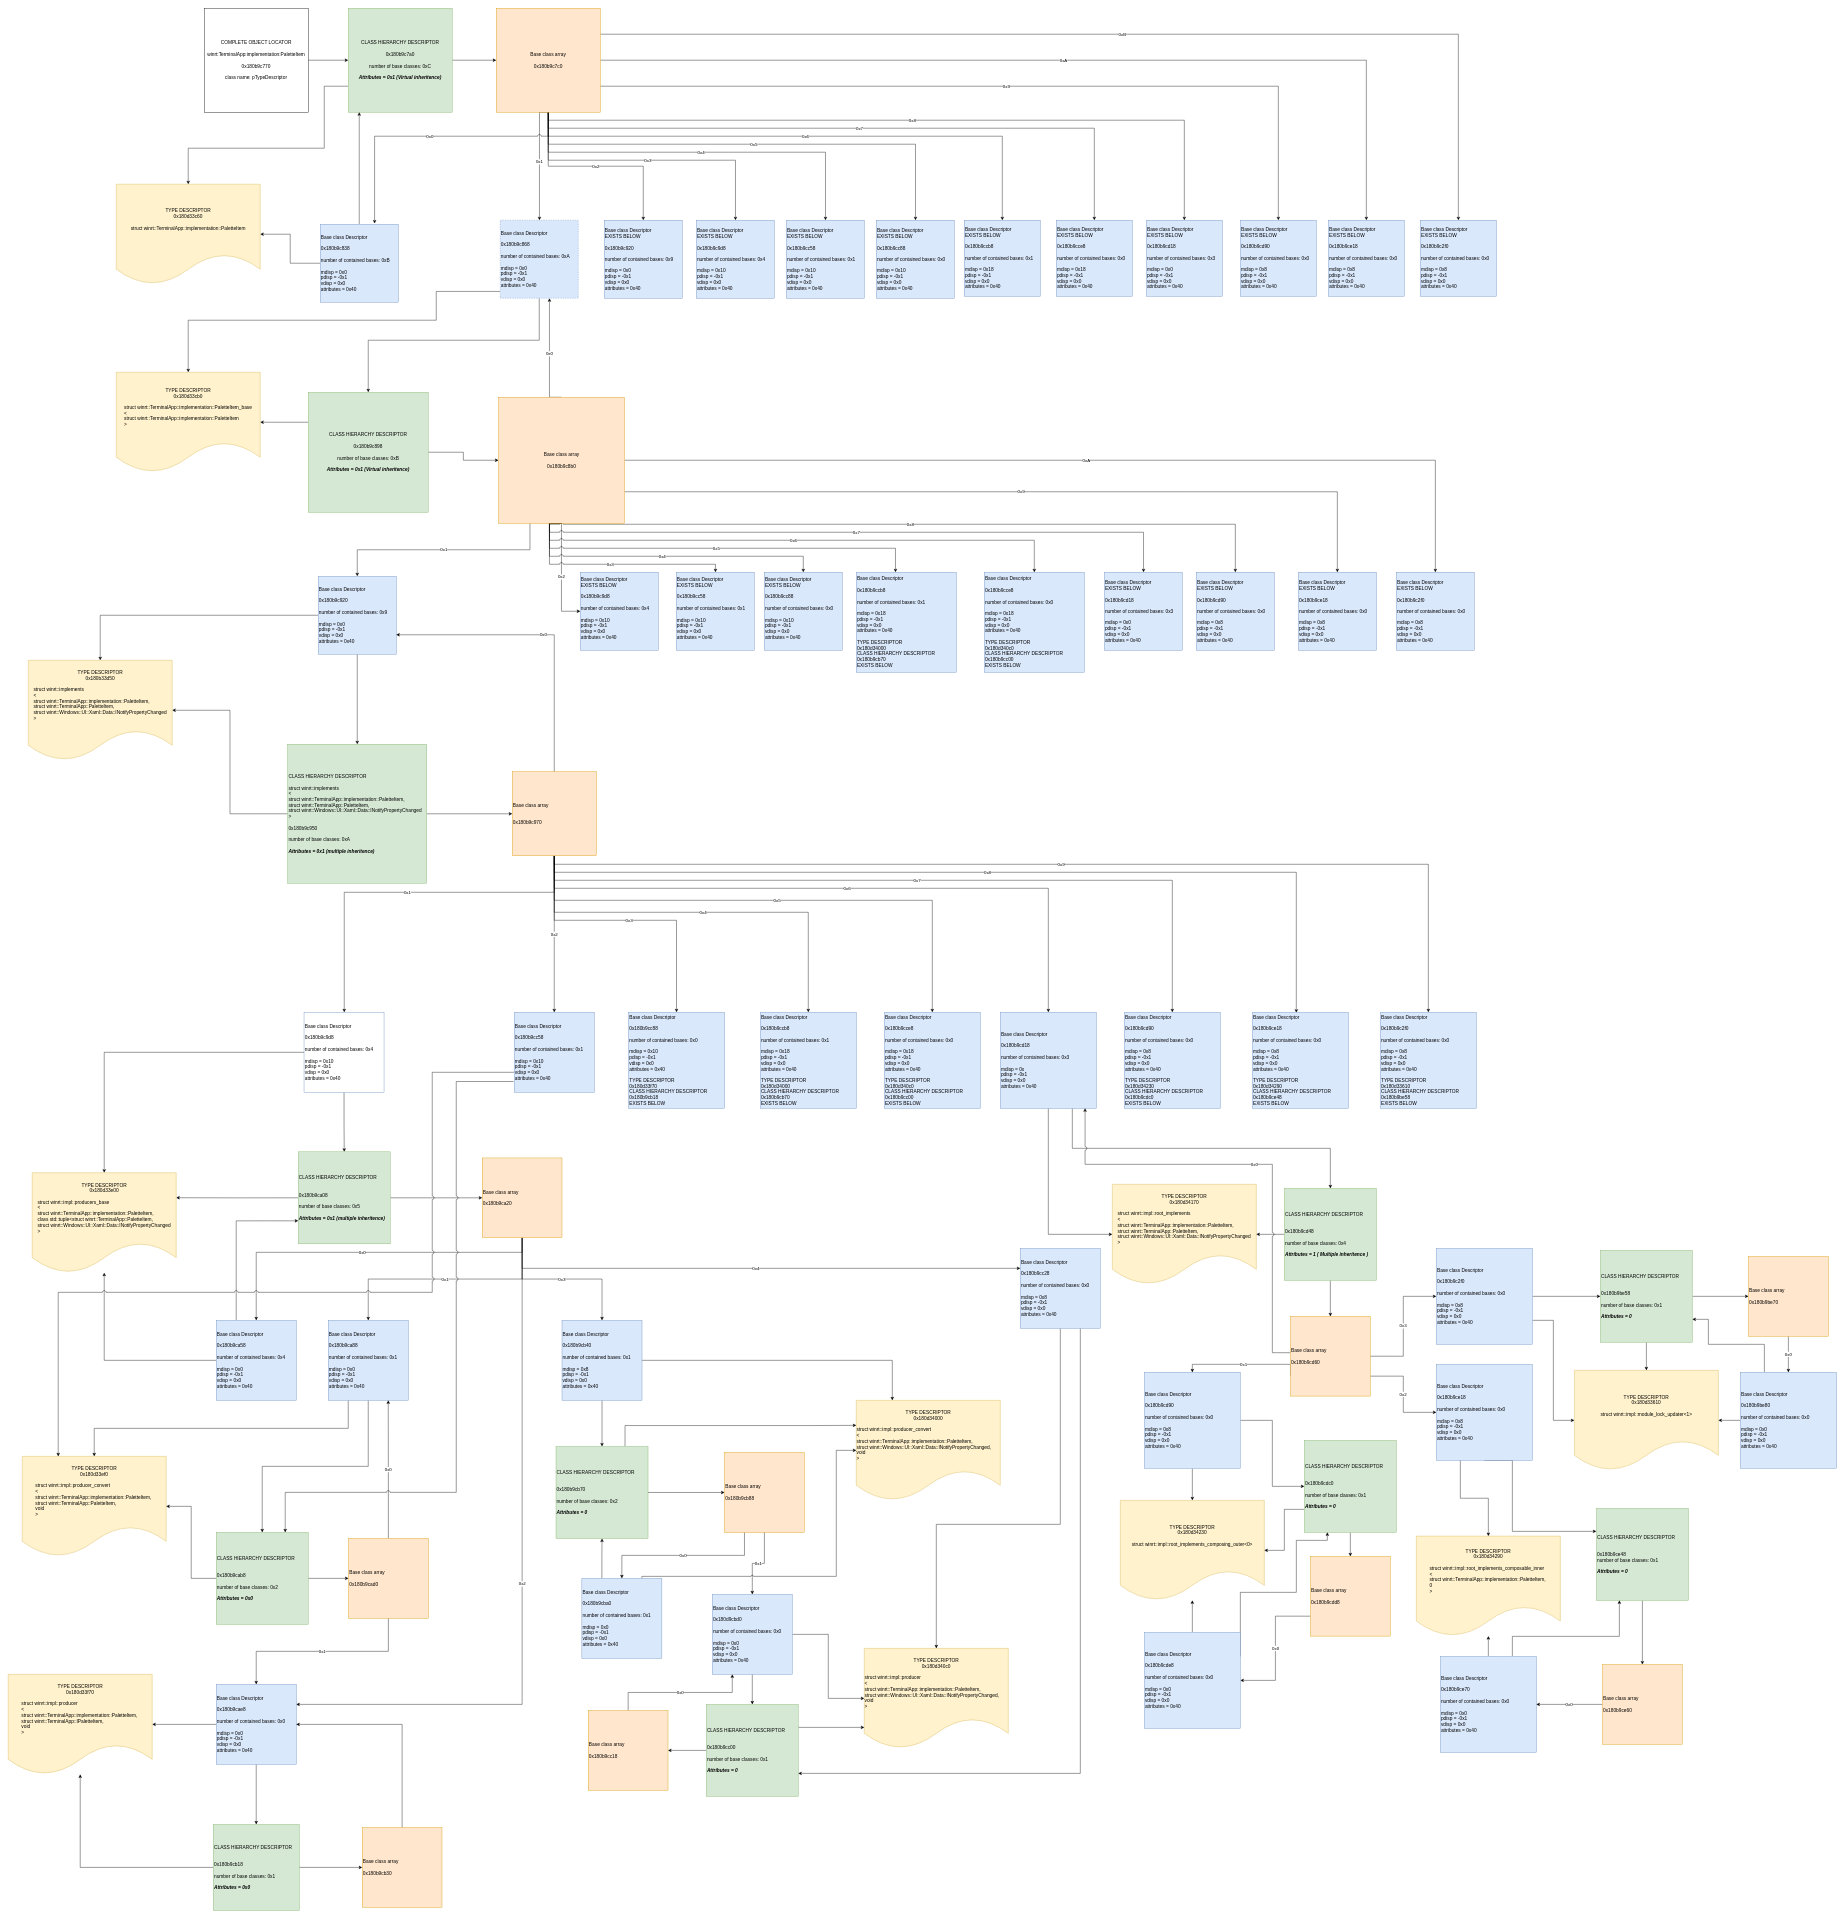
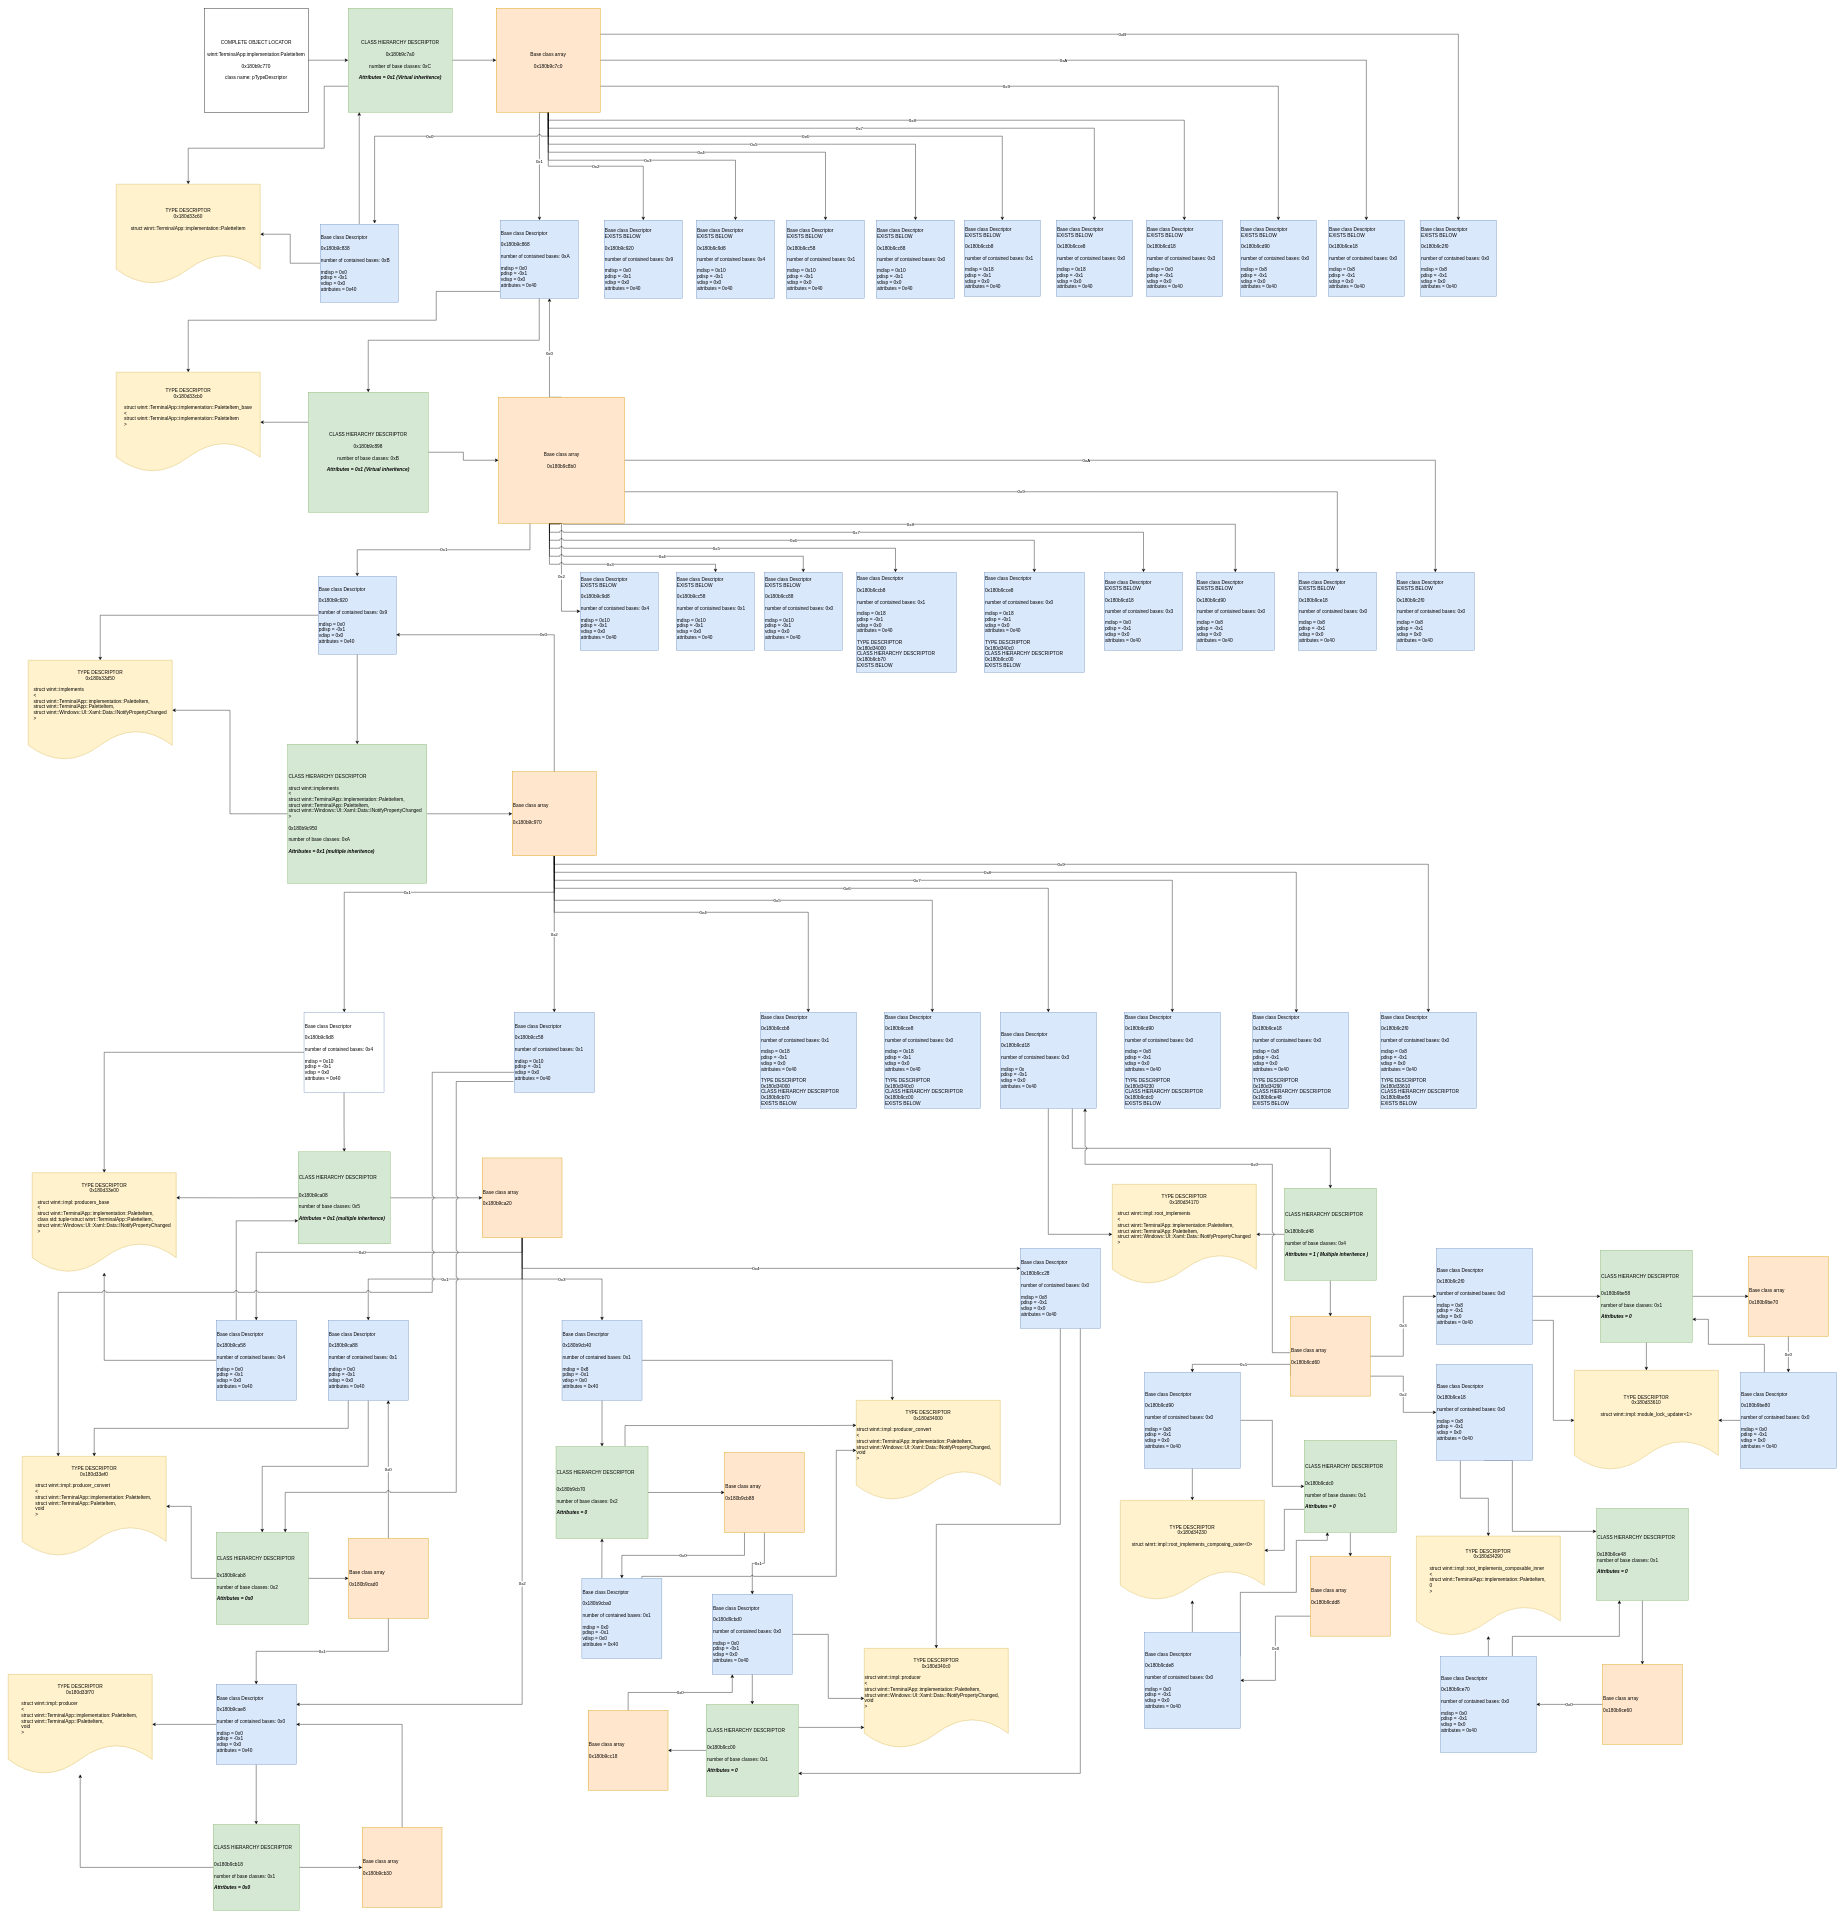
- <mxCell id="185" value="Base class Descriptor&lt;br&gt;&lt;br&gt;0x180b9c868&lt;br&gt;&lt;br&gt;number of contained bases: 0xA&lt;br&gt;&lt;br&gt;mdisp = 0x0&lt;br&gt;pdisp = -0x1&lt;br&gt;vdisp = 0x0&lt;br&gt;attributes = 0x40" style="whiteSpace=wrap;html=1;aspect=fixed;align=left;fillColor=#dae8fc;strokeColor=#6c8ebf;dashed=1;" vertex="1" parent="1"><mxGeometry x="1250" y="550" width="195" height="195" as="geometry" /></mxCell>
+ <mxCell id="185" value="Base class Descriptor&lt;br&gt;&lt;br&gt;0x180b9c868&lt;br&gt;&lt;br&gt;number of contained bases: 0xA&lt;br&gt;&lt;br&gt;mdisp = 0x0&lt;br&gt;pdisp = -0x1&lt;br&gt;vdisp = 0x0&lt;br&gt;attributes = 0x40" style="whiteSpace=wrap;html=1;aspect=fixed;align=left;fillColor=#dae8fc;strokeColor=#6c8ebf;" vertex="1" parent="1"><mxGeometry x="1250" y="550" width="195" height="195" as="geometry" /></mxCell>
- <mxCell id="46" value="0x3" style="edgeStyle=orthogonalEdgeStyle;rounded=0;jumpStyle=arc;jumpSize=9;orthogonalLoop=1;jettySize=auto;html=1;exitX=0.5;exitY=1;exitDx=0;exitDy=0;entryX=0.5;entryY=0;entryDx=0;entryDy=0;" edge="1" parent="1" source="53" target="118"><mxGeometry relative="1" as="geometry"><Array as="points"><mxPoint x="1385" y="2300" /><mxPoint x="1691" y="2300" /></Array></mxGeometry></mxCell>
- <mxCell id="118" value="Base class Descriptor&lt;br&gt;&lt;br&gt;0x180b9cc88&lt;br&gt;&lt;br&gt;number of contained bases: 0x0&lt;br&gt;&lt;br&gt;mdisp = 0x10&lt;br&gt;pdisp = -0x1&lt;br&gt;vdisp = 0x0&lt;br&gt;attributes = 0x40&lt;br&gt;&lt;br&gt;&lt;span style=&quot;text-align: center&quot;&gt;TYPE DESCRIPTOR&lt;/span&gt;&lt;br style=&quot;text-align: center&quot;&gt;&lt;span style=&quot;text-align: center&quot;&gt;0x180d33f70 &lt;br&gt;&lt;/span&gt;CLASS HIERARCHY DESCRIPTOR&lt;br&gt;0x180b9cb18&lt;br&gt;&lt;span style=&quot;text-align: center&quot;&gt;EXISTS BELOW&lt;/span&gt;" style="whiteSpace=wrap;html=1;aspect=fixed;align=left;fillColor=#dae8fc;strokeColor=#6c8ebf;" vertex="1" parent="1"><mxGeometry x="1570.62" y="2530" width="240" height="240" as="geometry" /></mxCell>
